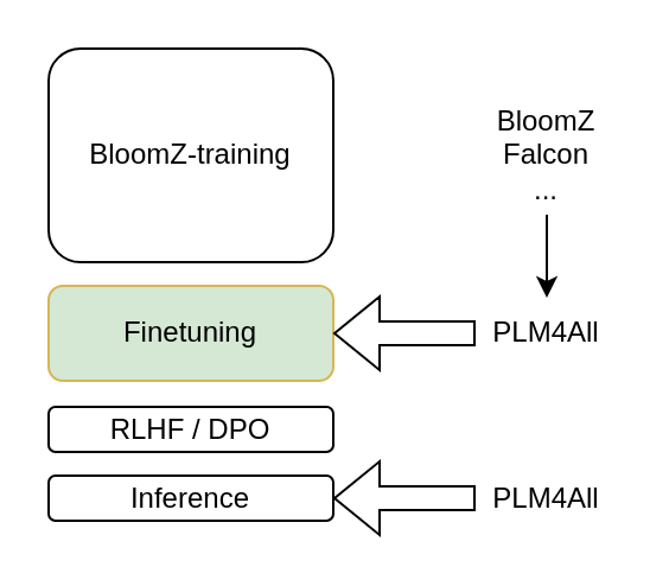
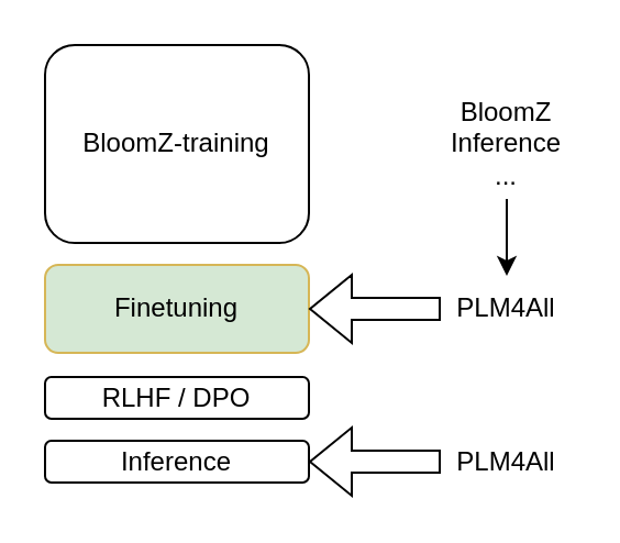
- <mxCell id="8" value="BloomZ&lt;br&gt;Falcon&lt;br&gt;..." style="text;html=1;strokeColor=none;fillColor=none;align=center;verticalAlign=middle;whiteSpace=wrap;rounded=0;" vertex="1" parent="1"><mxGeometry x="200" y="40" width="60" height="50" as="geometry" /></mxCell>
+ <mxCell id="8" value="BloomZ&lt;br&gt;Inference&lt;br&gt;..." style="text;html=1;strokeColor=none;fillColor=none;align=center;verticalAlign=middle;whiteSpace=wrap;rounded=0;" vertex="1" parent="1"><mxGeometry x="200" y="40" width="60" height="50" as="geometry" /></mxCell>
